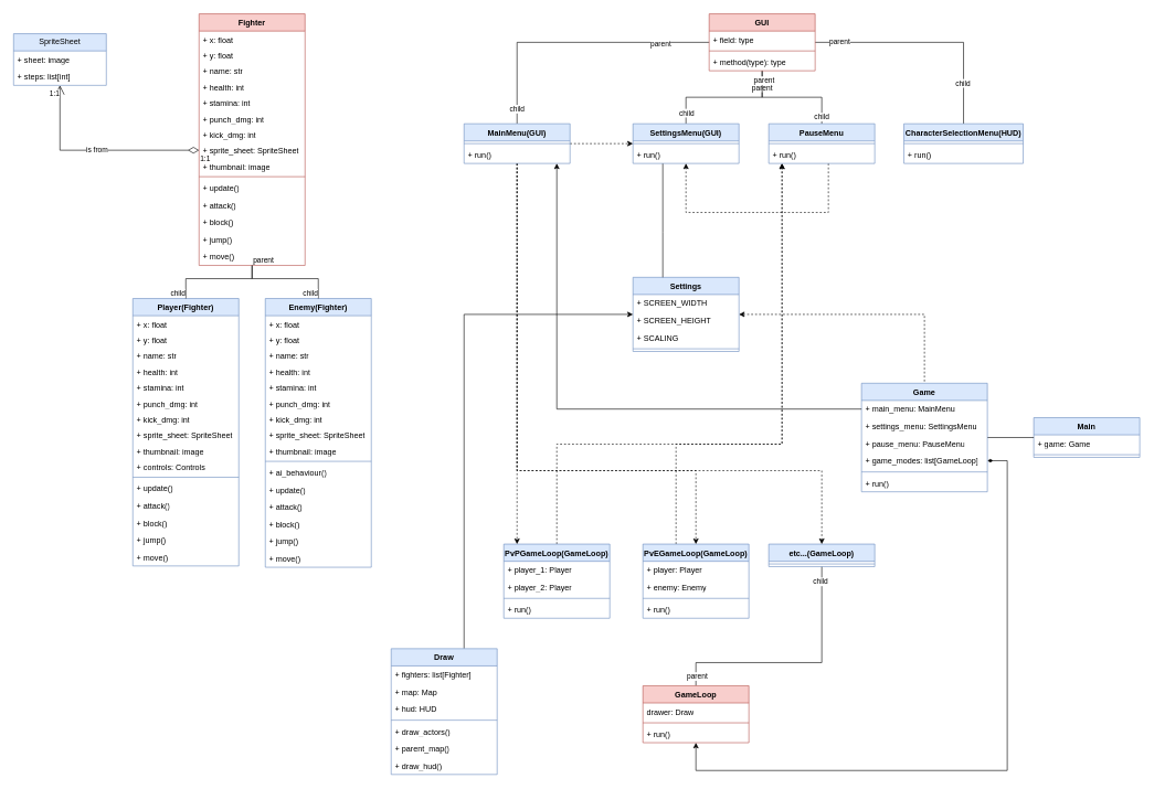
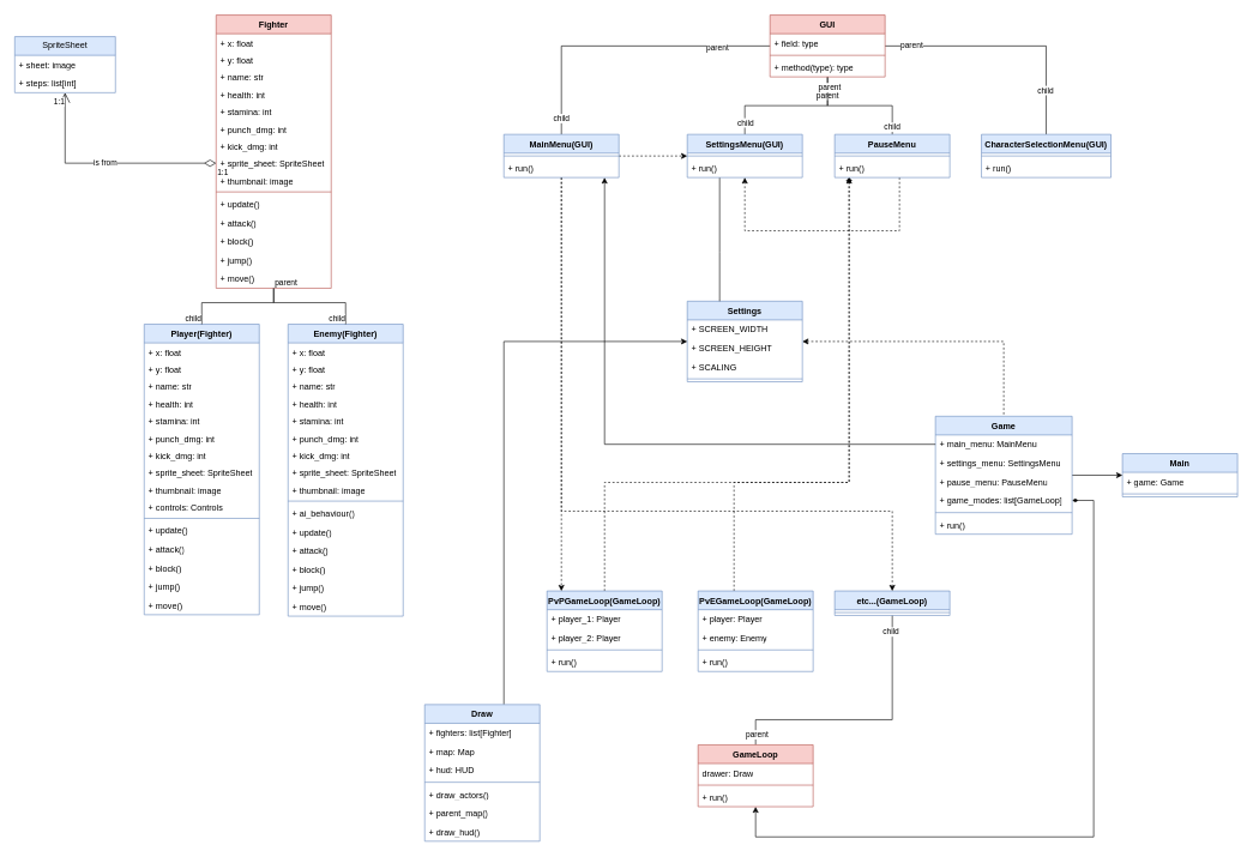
- <mxCell id="140" value="CharacterSelectionMenu(HUD)" style="swimlane;fontStyle=1;align=center;verticalAlign=top;childLayout=stackLayout;horizontal=1;startSize=26;horizontalStack=0;resizeParent=1;resizeParentMax=0;resizeLast=0;collapsible=1;marginBottom=0;whiteSpace=wrap;html=1;fillColor=#dae8fc;strokeColor=#6c8ebf;" parent="1" vertex="1"><mxGeometry x="1364" y="186" width="180" height="60" as="geometry" /></mxCell>
+ <mxCell id="140" value="CharacterSelectionMenu(GUI)" style="swimlane;fontStyle=1;align=center;verticalAlign=top;childLayout=stackLayout;horizontal=1;startSize=26;horizontalStack=0;resizeParent=1;resizeParentMax=0;resizeLast=0;collapsible=1;marginBottom=0;whiteSpace=wrap;html=1;fillColor=#dae8fc;strokeColor=#6c8ebf;" parent="1" vertex="1"><mxGeometry x="1364" y="186" width="180" height="60" as="geometry" /></mxCell>
- <mxCell id="89" value="" style="edgeStyle=orthogonalEdgeStyle;rounded=0;orthogonalLoop=1;jettySize=auto;html=1;endArrow=none;" parent="1" source="90" target="86" edge="1"><mxGeometry relative="1" as="geometry" /></mxCell>
+ <mxCell id="89" value="" style="edgeStyle=orthogonalEdgeStyle;rounded=0;orthogonalLoop=1;jettySize=auto;html=1;" parent="1" source="90" target="86" edge="1"><mxGeometry relative="1" as="geometry" /></mxCell>
- <mxCell id="72" style="edgeStyle=orthogonalEdgeStyle;rounded=0;orthogonalLoop=1;jettySize=auto;html=1;dashed=1;" edge="1" parent="1" source="73" target="144"><mxGeometry relative="1" as="geometry"><Array as="points"><mxPoint x="840" y="670" /><mxPoint x="1180" y="670" /></Array></mxGeometry></mxCell>
+ <mxCell id="72" style="edgeStyle=orthogonalEdgeStyle;rounded=0;orthogonalLoop=1;jettySize=auto;html=1;dashed=1;endArrow=diamond;" edge="1" parent="1" source="73" target="144"><mxGeometry relative="1" as="geometry"><Array as="points"><mxPoint x="840" y="670" /><mxPoint x="1180" y="670" /></Array></mxGeometry></mxCell>
- <mxCell id="131" style="edgeStyle=orthogonalEdgeStyle;rounded=0;orthogonalLoop=1;jettySize=auto;html=1;entryX=0.5;entryY=0;entryDx=0;entryDy=0;dashed=1;" edge="1" parent="1" source="133" target="79"><mxGeometry relative="1" as="geometry"><Array as="points"><mxPoint x="780" y="710" /><mxPoint x="1050" y="710" /></Array></mxGeometry></mxCell>
